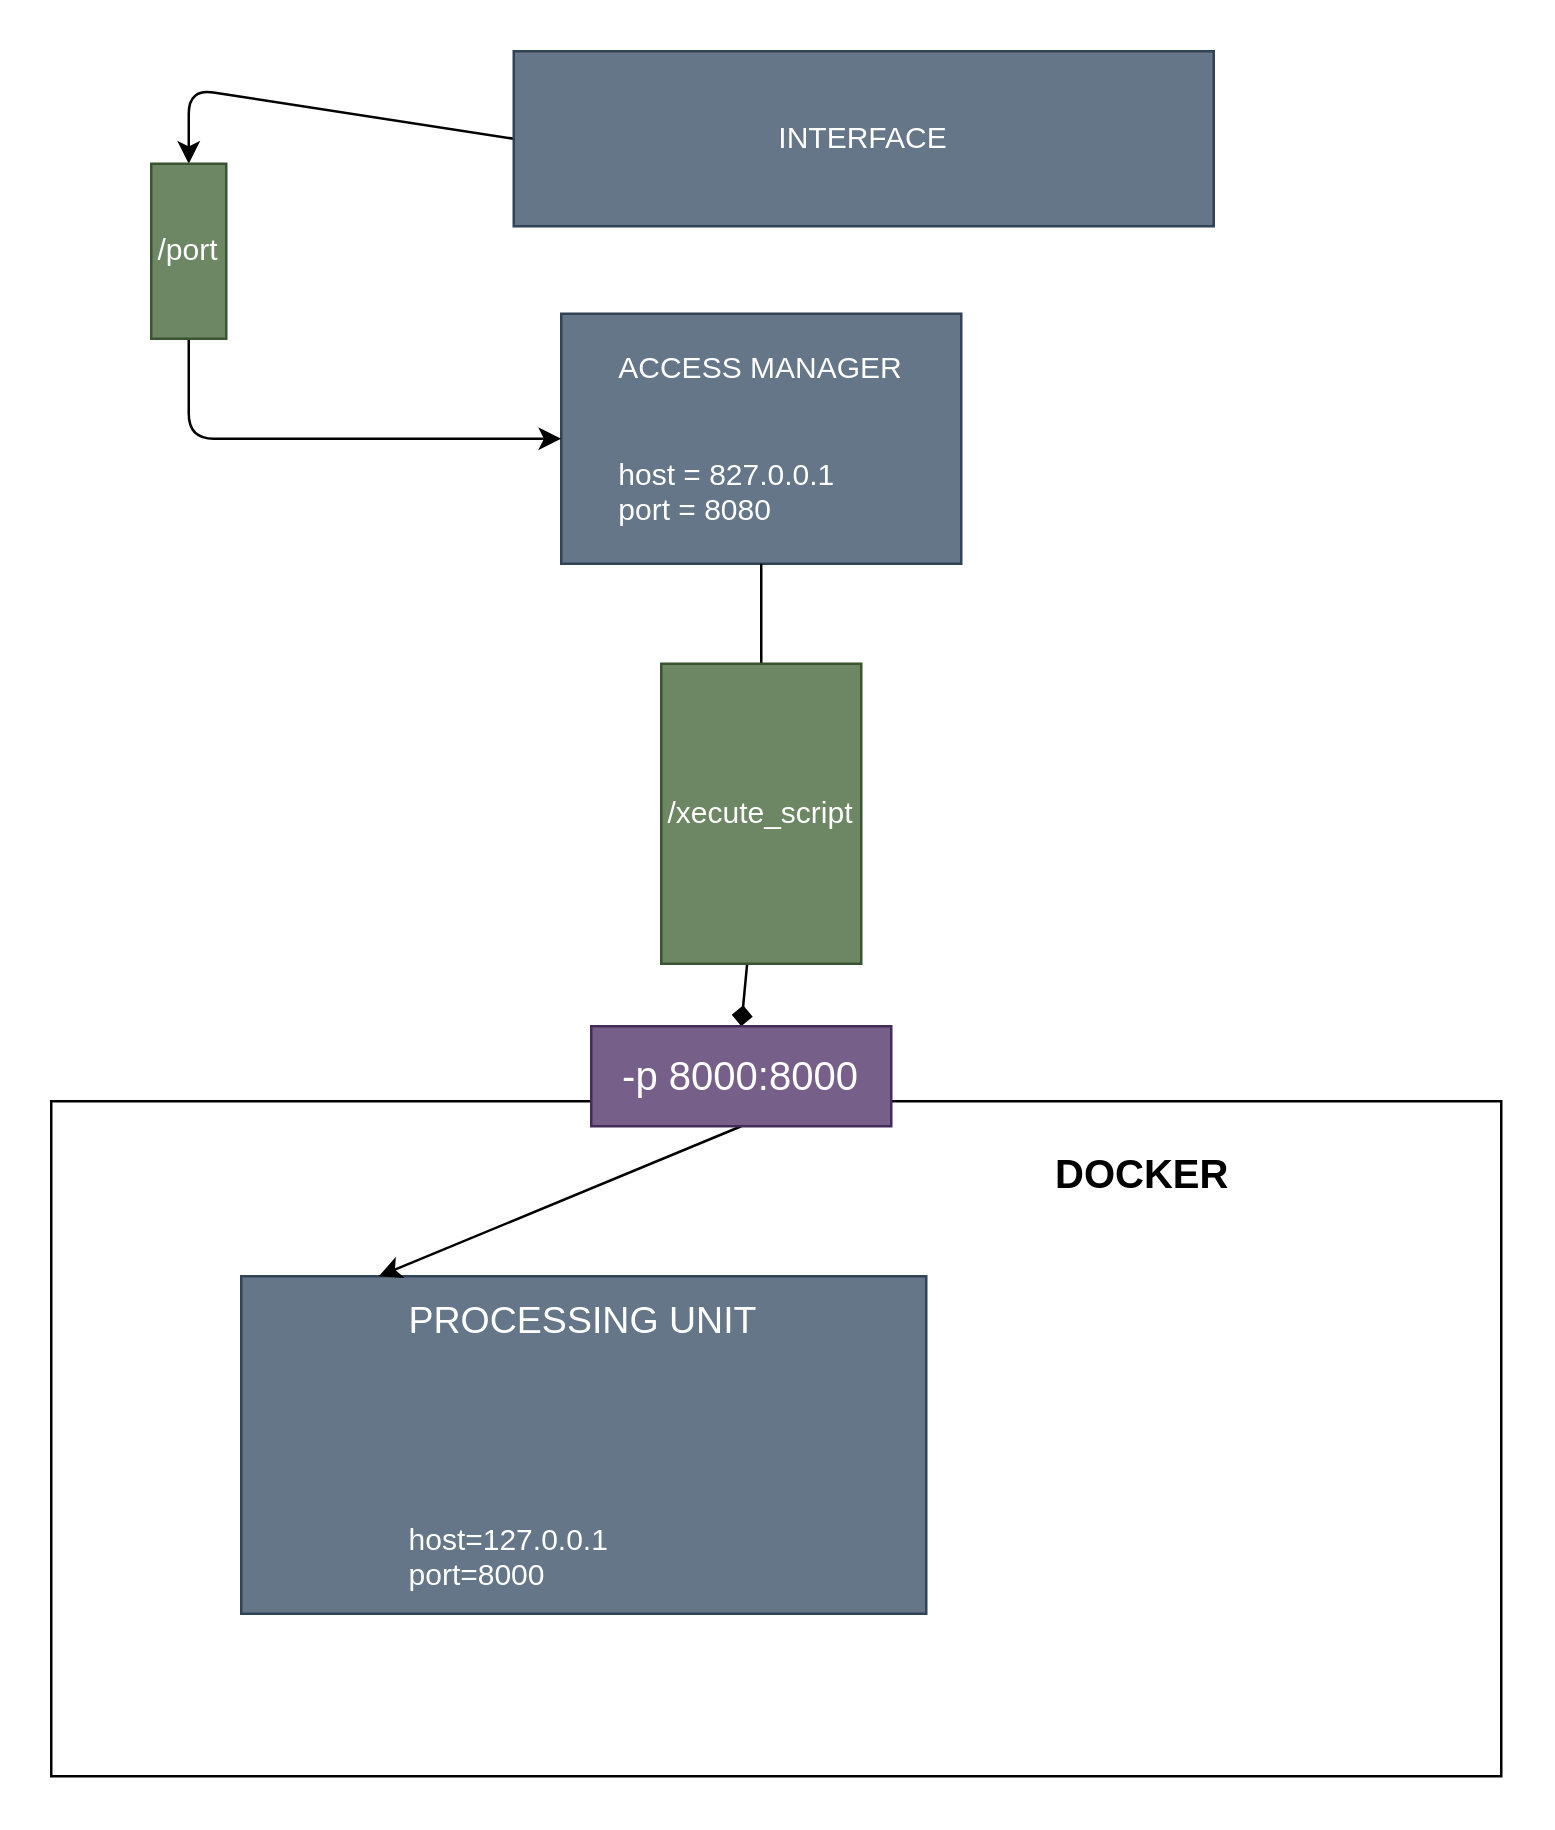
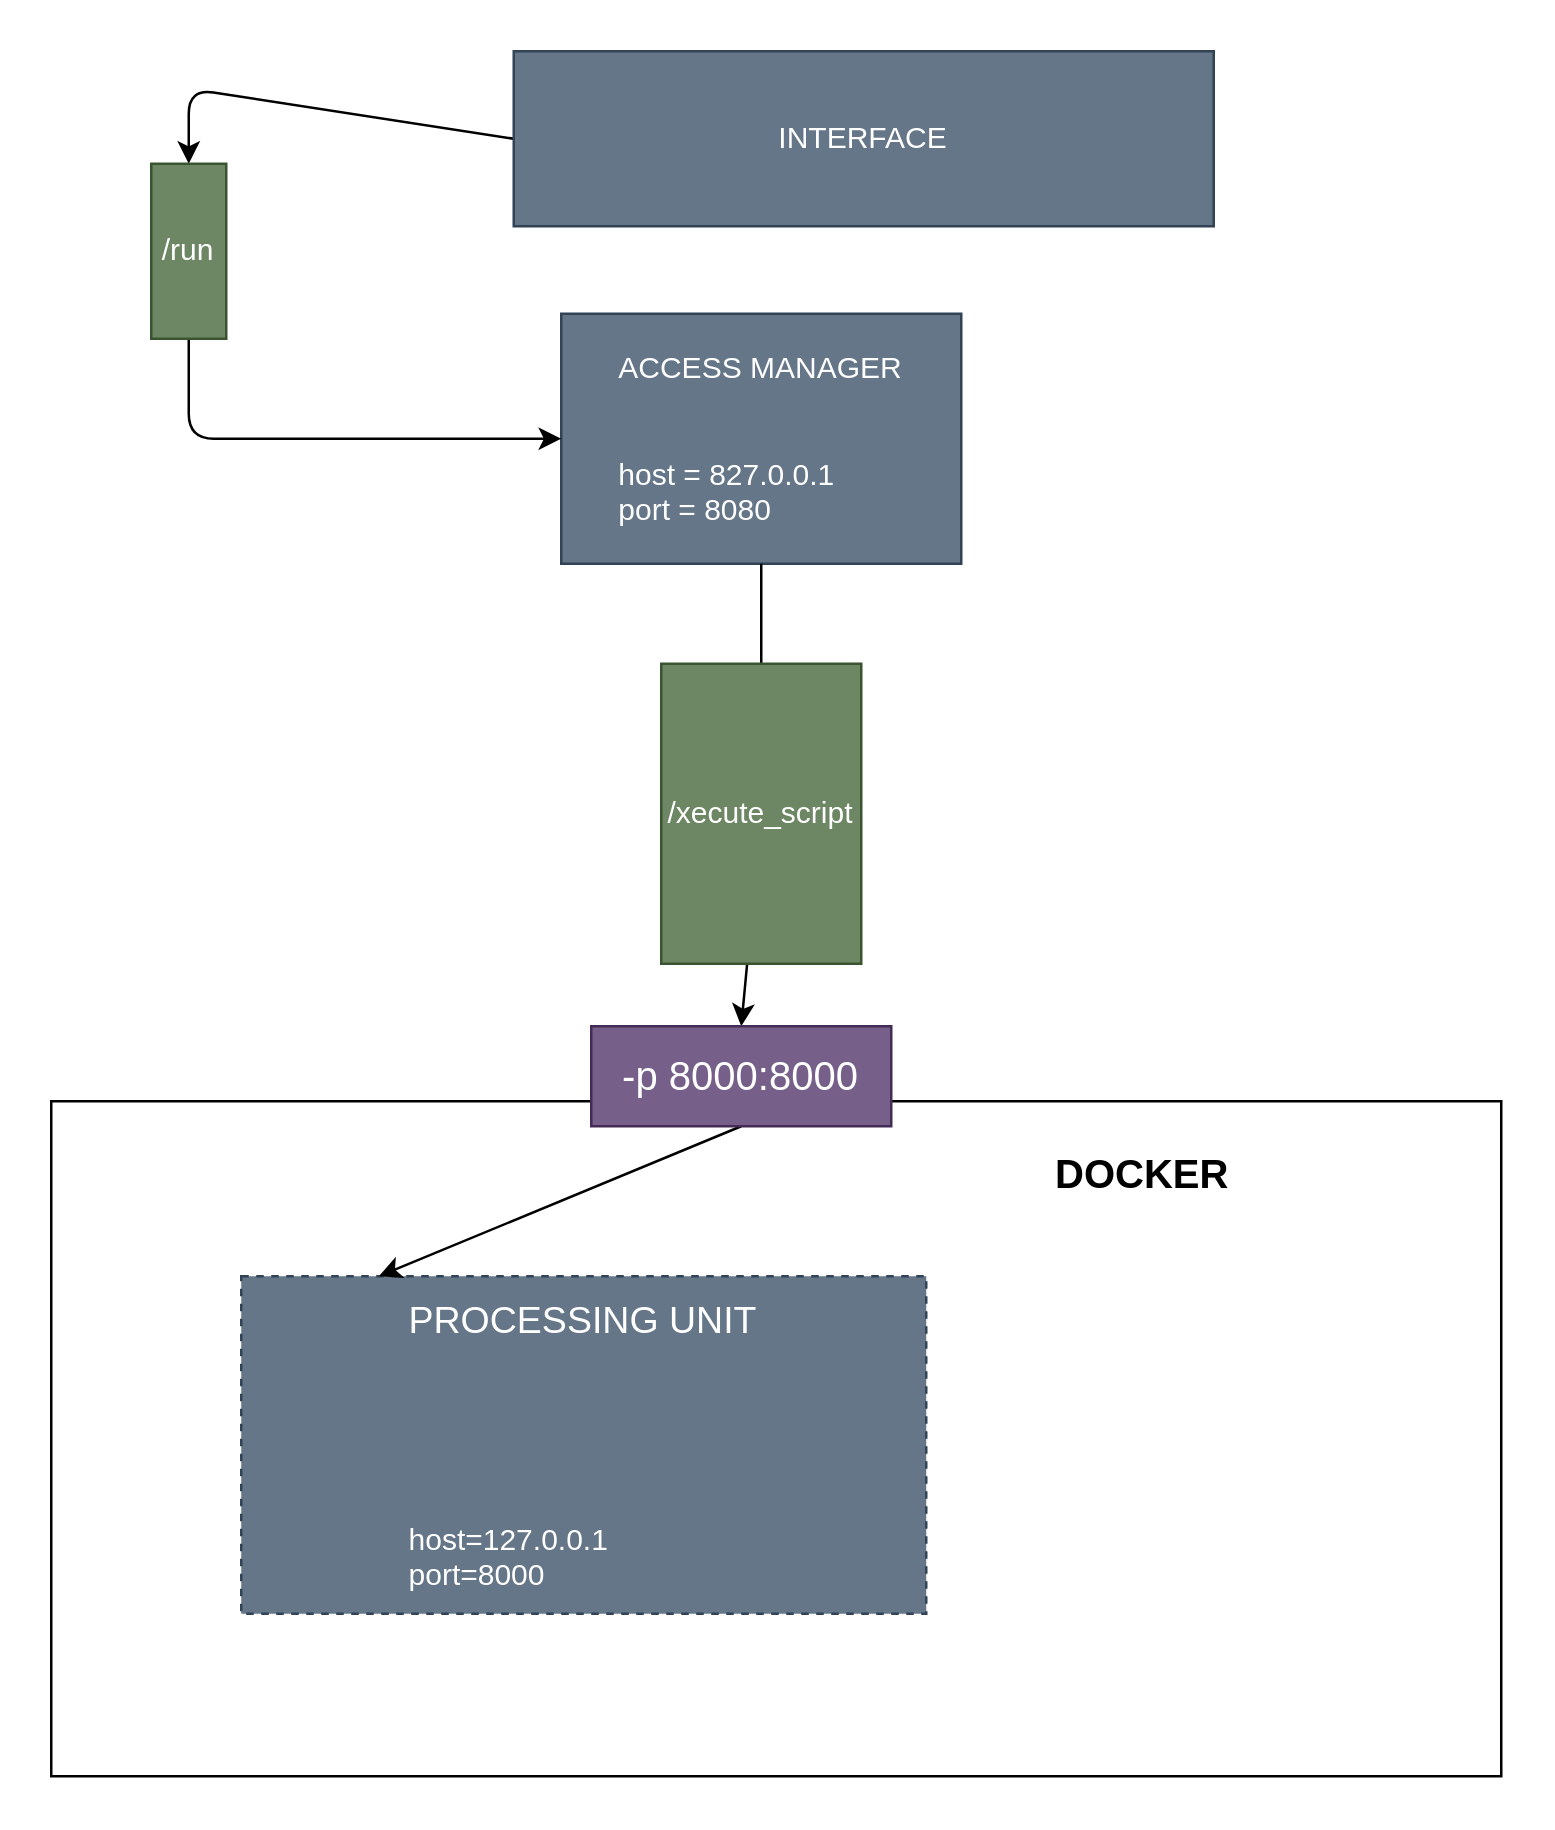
- <mxCell id="8" value="/port" style="whiteSpace=wrap;html=1;fillColor=#6d8764;fontColor=#ffffff;strokeColor=#3A5431;direction=south;" vertex="1" parent="1"><mxGeometry x="60" y="65" width="30" height="70" as="geometry" /></mxCell>
+ <mxCell id="8" value="/run" style="whiteSpace=wrap;html=1;fillColor=#6d8764;fontColor=#ffffff;strokeColor=#3A5431;direction=south;" vertex="1" parent="1"><mxGeometry x="60" y="65" width="30" height="70" as="geometry" /></mxCell>
- <mxCell id="2" style="edgeStyle=none;html=1;entryX=0.5;entryY=0;entryDx=0;entryDy=0;fontSize=16;startArrow=none;endArrow=diamond;" edge="1" parent="1" source="13" target="11"><mxGeometry relative="1" as="geometry" /></mxCell>
+ <mxCell id="2" style="edgeStyle=none;html=1;entryX=0.5;entryY=0;entryDx=0;entryDy=0;fontSize=16;startArrow=none;" edge="1" parent="1" source="13" target="11"><mxGeometry relative="1" as="geometry" /></mxCell>
- <mxCell id="9" value="&lt;font style=&quot;font-size: 15px;&quot;&gt;PROCESSING UNIT&lt;br&gt;&lt;/font&gt;&lt;br&gt;&lt;br&gt;&lt;br&gt;&lt;br&gt;&lt;br&gt;&lt;div style=&quot;text-align: left;&quot;&gt;&lt;span style=&quot;background-color: initial;&quot;&gt;host=127.0.0.1&lt;/span&gt;&lt;/div&gt;&lt;div style=&quot;text-align: left;&quot;&gt;&lt;span style=&quot;background-color: initial;&quot;&gt;port=8000&lt;/span&gt;&lt;/div&gt;" style="whiteSpace=wrap;html=1;fillColor=#647687;fontColor=#ffffff;strokeColor=#314354;" vertex="1" parent="1"><mxGeometry x="96" y="510" width="274" height="135" as="geometry" /></mxCell>
+ <mxCell id="9" value="&lt;font style=&quot;font-size: 15px;&quot;&gt;PROCESSING UNIT&lt;br&gt;&lt;/font&gt;&lt;br&gt;&lt;br&gt;&lt;br&gt;&lt;br&gt;&lt;br&gt;&lt;div style=&quot;text-align: left;&quot;&gt;&lt;span style=&quot;background-color: initial;&quot;&gt;host=127.0.0.1&lt;/span&gt;&lt;/div&gt;&lt;div style=&quot;text-align: left;&quot;&gt;&lt;span style=&quot;background-color: initial;&quot;&gt;port=8000&lt;/span&gt;&lt;/div&gt;" style="whiteSpace=wrap;html=1;fillColor=#647687;fontColor=#ffffff;strokeColor=#314354;dashed=1;" vertex="1" parent="1"><mxGeometry x="96" y="510" width="274" height="135" as="geometry" /></mxCell>
